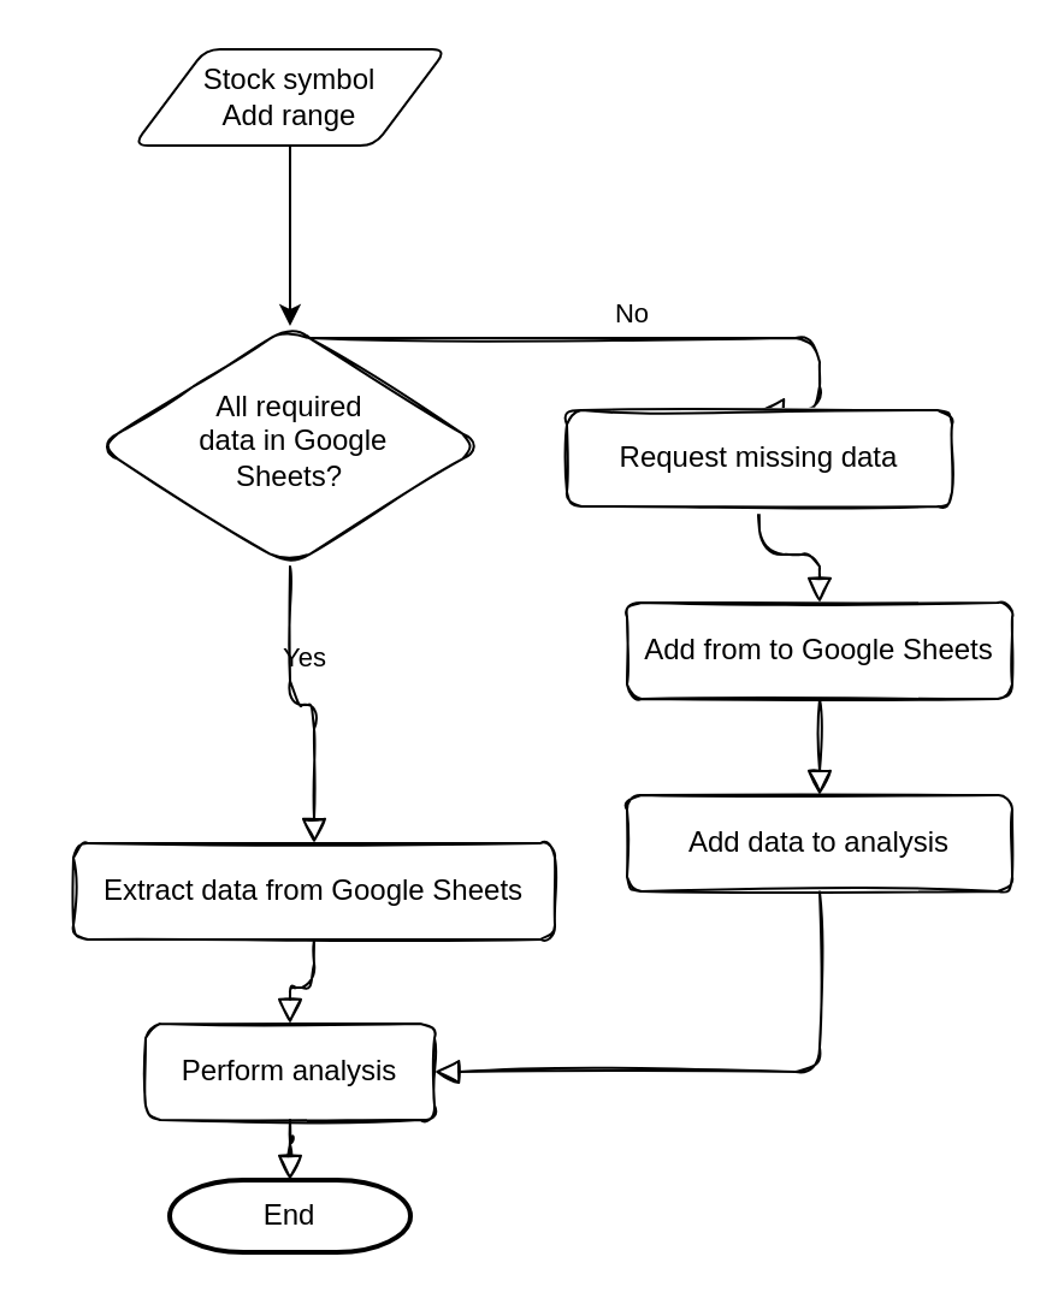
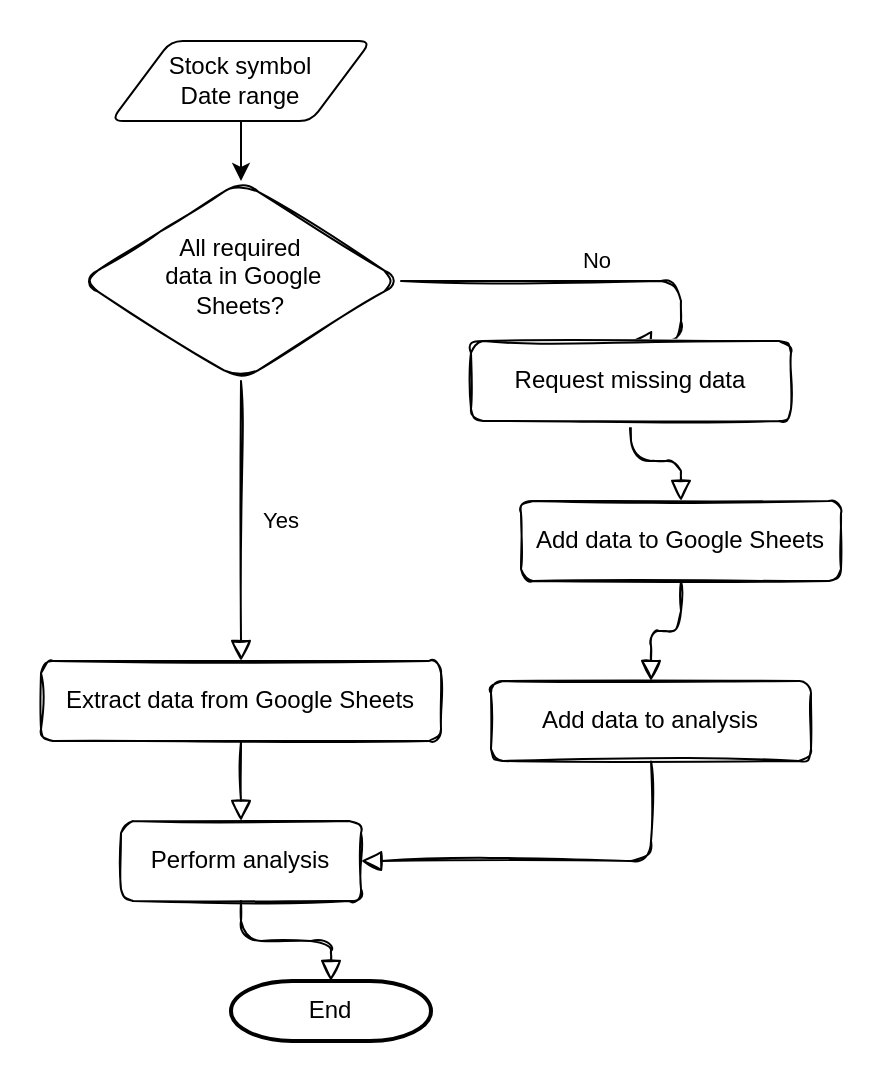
- <mxCell id="14" value="Stock symbol&lt;br&gt;Add range" style="shape=parallelogram;html=1;strokeWidth=1;perimeter=parallelogramPerimeter;whiteSpace=wrap;rounded=1;arcSize=12;size=0.23;labelBackgroundColor=#FFFFFF;fontColor=#000000;fillColor=none;" parent="1" vertex="1"><mxGeometry x="55" y="20" width="130" height="40" as="geometry" /></mxCell>
+ <mxCell id="14" value="Stock symbol&lt;br&gt;Date range" style="shape=parallelogram;html=1;strokeWidth=1;perimeter=parallelogramPerimeter;whiteSpace=wrap;rounded=1;arcSize=12;size=0.23;labelBackgroundColor=#FFFFFF;fontColor=#000000;fillColor=none;" parent="1" vertex="1"><mxGeometry x="55" y="20" width="130" height="40" as="geometry" /></mxCell>
- <mxCell id="4" value="All required&lt;br&gt;&amp;nbsp;data in Google&lt;br&gt;Sheets?" style="rhombus;whiteSpace=wrap;html=1;shadow=0;fontFamily=Helvetica;fontSize=12;align=center;strokeWidth=1;spacing=6;spacingTop=-4;rounded=1;sketch=1;" parent="1" vertex="1"><mxGeometry x="40" y="135" width="160" height="100" as="geometry" /></mxCell>
+ <mxCell id="4" value="All required&lt;br&gt;&amp;nbsp;data in Google&lt;br&gt;Sheets?" style="rhombus;whiteSpace=wrap;html=1;shadow=0;fontFamily=Helvetica;fontSize=12;align=center;strokeWidth=1;spacing=6;spacingTop=-4;rounded=1;sketch=1;" parent="1" vertex="1"><mxGeometry x="40" y="90" width="160" height="100" as="geometry" /></mxCell>
- <mxCell id="16" value="Add from to Google Sheets" style="whiteSpace=wrap;html=1;fontSize=12;glass=0;strokeWidth=1;shadow=0;rounded=1;sketch=1;" parent="1" vertex="1"><mxGeometry x="260" y="250" width="160" height="40" as="geometry" /></mxCell>
+ <mxCell id="16" value="Add data to Google Sheets" style="whiteSpace=wrap;html=1;fontSize=12;glass=0;strokeWidth=1;shadow=0;rounded=1;sketch=1;" parent="1" vertex="1"><mxGeometry x="260" y="250" width="160" height="40" as="geometry" /></mxCell>
- <mxCell id="10" value="Add data to analysis" style="whiteSpace=wrap;html=1;fontSize=12;glass=0;strokeWidth=1;shadow=0;rounded=1;sketch=1;" parent="1" vertex="1"><mxGeometry x="260" y="330" width="160" height="40" as="geometry" /></mxCell>
+ <mxCell id="10" value="Add data to analysis" style="whiteSpace=wrap;html=1;fontSize=12;glass=0;strokeWidth=1;shadow=0;rounded=1;sketch=1;" parent="1" vertex="1"><mxGeometry x="245" y="340" width="160" height="40" as="geometry" /></mxCell>
- <mxCell id="8" value="Extract data from Google Sheets" style="whiteSpace=wrap;html=1;fontSize=12;glass=0;strokeWidth=1;shadow=0;rounded=1;sketch=1;" parent="1" vertex="1"><mxGeometry x="30" y="350" width="200" height="40" as="geometry" /></mxCell>
+ <mxCell id="8" value="Extract data from Google Sheets" style="whiteSpace=wrap;html=1;fontSize=12;glass=0;strokeWidth=1;shadow=0;rounded=1;sketch=1;" parent="1" vertex="1"><mxGeometry x="20" y="330" width="200" height="40" as="geometry" /></mxCell>
- <mxCell id="12" value="Perform analysis" style="whiteSpace=wrap;html=1;fontSize=12;glass=0;strokeWidth=1;shadow=0;rounded=1;sketch=1;" parent="1" vertex="1"><mxGeometry x="60" y="425" width="120" height="40" as="geometry" /></mxCell>
+ <mxCell id="12" value="Perform analysis" style="whiteSpace=wrap;html=1;fontSize=12;glass=0;strokeWidth=1;shadow=0;rounded=1;sketch=1;" parent="1" vertex="1"><mxGeometry x="60" y="410" width="120" height="40" as="geometry" /></mxCell>
- <mxCell id="15" value="End" style="strokeWidth=2;html=1;shape=mxgraph.flowchart.terminator;whiteSpace=wrap;" parent="1" vertex="1"><mxGeometry x="70" y="490" width="100" height="30" as="geometry" /></mxCell>
+ <mxCell id="15" value="End" style="strokeWidth=2;html=1;shape=mxgraph.flowchart.terminator;whiteSpace=wrap;" parent="1" vertex="1"><mxGeometry x="115" y="490" width="100" height="30" as="geometry" /></mxCell>
